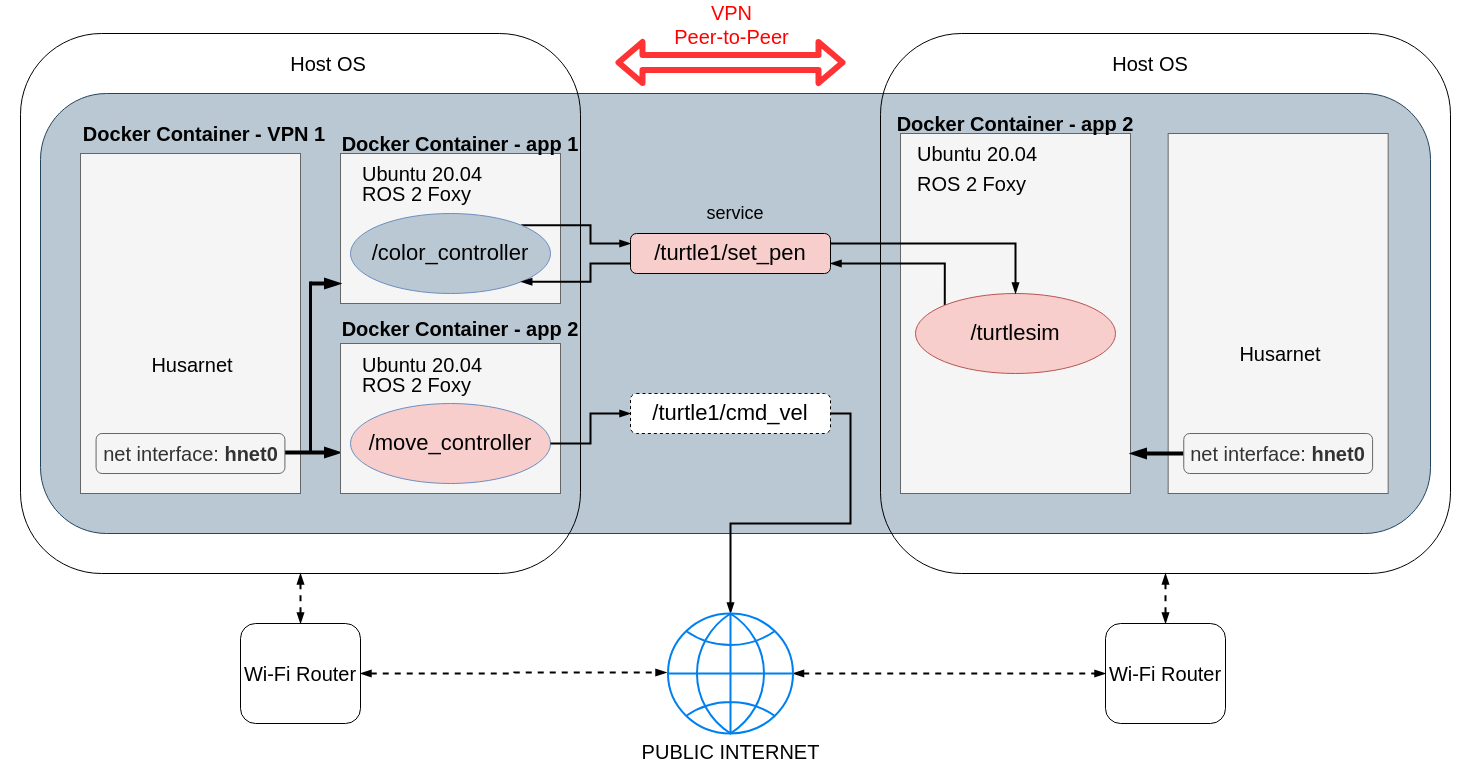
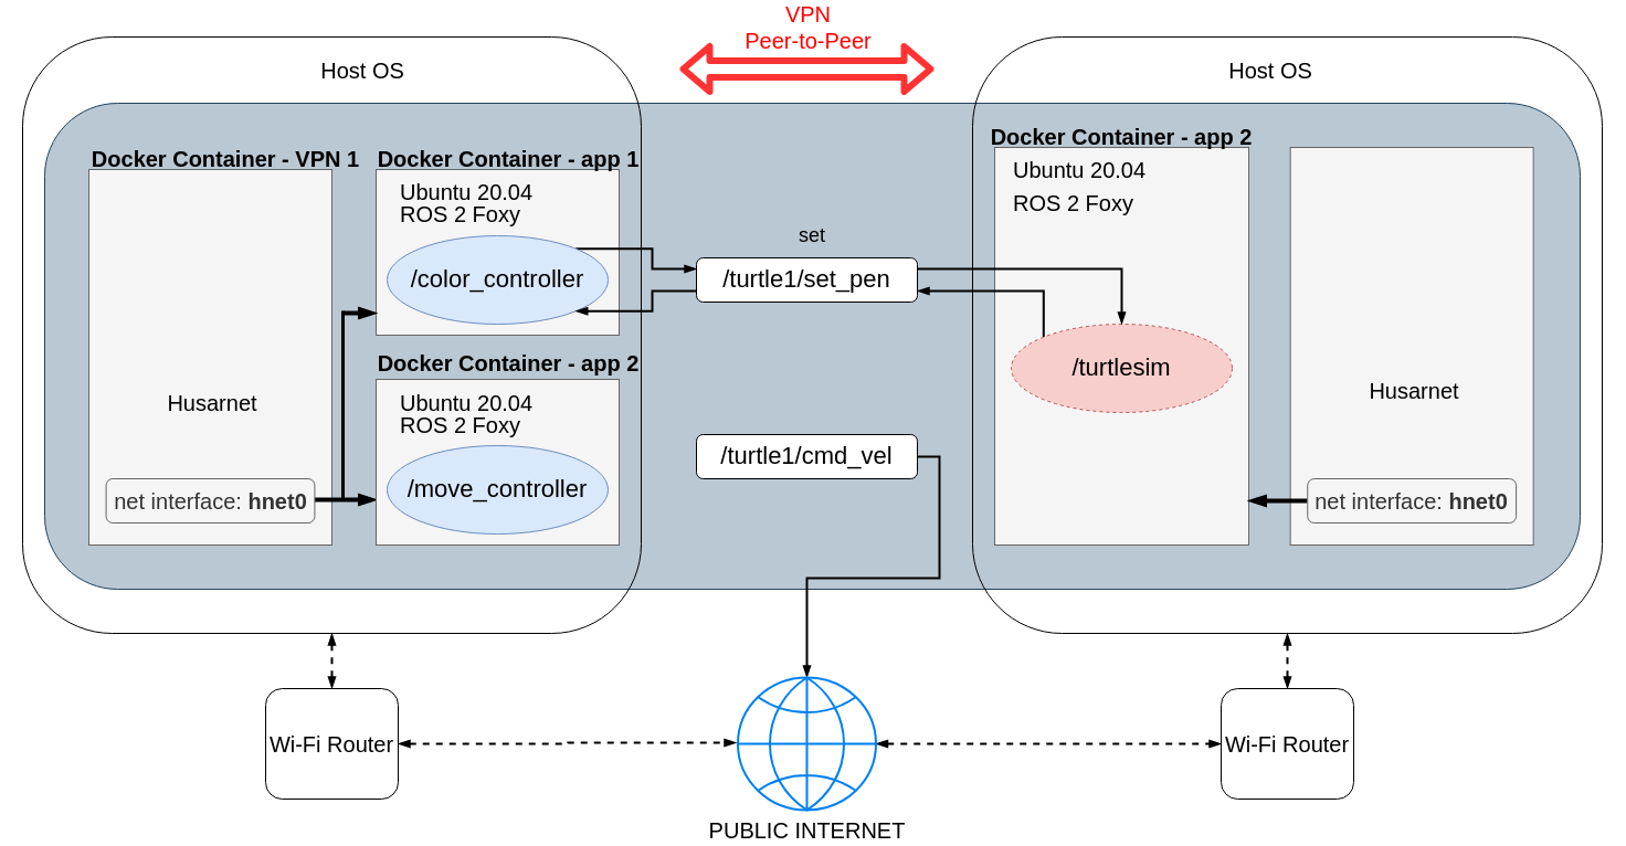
- <mxCell id="33" value="Docker Container - VPN 1" style="text;html=1;strokeColor=none;fillColor=none;align=center;verticalAlign=middle;whiteSpace=wrap;rounded=0;fontSize=20;fontStyle=1" parent="1" vertex="1"><mxGeometry x="80" y="110" width="247.66" height="20" as="geometry" /></mxCell>
+ <mxCell id="33" value="Docker Container - VPN 1" style="text;html=1;strokeColor=none;fillColor=none;align=center;verticalAlign=middle;whiteSpace=wrap;rounded=0;fontSize=20;fontStyle=1" parent="1" vertex="1"><mxGeometry x="80" y="120" width="247.66" height="20" as="geometry" /></mxCell>
- <mxCell id="15" value="&lt;font style=&quot;font-size: 18px&quot;&gt;service&lt;/font&gt;" style="text;html=1;strokeColor=none;fillColor=none;align=center;verticalAlign=middle;whiteSpace=wrap;rounded=0;" parent="1" vertex="1"><mxGeometry x="665" y="190" width="140" height="20" as="geometry" /></mxCell>
+ <mxCell id="15" value="&lt;font style=&quot;font-size: 18px&quot;&gt;set&lt;/font&gt;" style="text;html=1;strokeColor=none;fillColor=none;align=center;verticalAlign=middle;whiteSpace=wrap;rounded=0;" parent="1" vertex="1"><mxGeometry x="665" y="190" width="140" height="20" as="geometry" /></mxCell>
- <mxCell id="7" value="&lt;font style=&quot;font-size: 22px&quot;&gt;/color_controller&lt;/font&gt;" style="ellipse;whiteSpace=wrap;html=1;fillColor=#bac8d3;strokeColor=#6c8ebf;" parent="1" vertex="1"><mxGeometry x="350" y="200" width="200" height="80" as="geometry" /></mxCell>
+ <mxCell id="7" value="&lt;font style=&quot;font-size: 22px&quot;&gt;/color_controller&lt;/font&gt;" style="ellipse;whiteSpace=wrap;html=1;fillColor=#dae8fc;strokeColor=#6c8ebf;" parent="1" vertex="1"><mxGeometry x="350" y="200" width="200" height="80" as="geometry" /></mxCell>
- <mxCell id="14" value="&lt;font style=&quot;font-size: 22px&quot;&gt;/turtle1/set_pen&lt;/font&gt;" style="rounded=1;whiteSpace=wrap;html=1;fillColor=#f8cecc;" parent="1" vertex="1"><mxGeometry x="630" y="220" width="200" height="40" as="geometry" /></mxCell>
+ <mxCell id="14" value="&lt;font style=&quot;font-size: 22px&quot;&gt;/turtle1/set_pen&lt;/font&gt;" style="rounded=1;whiteSpace=wrap;html=1;" parent="1" vertex="1"><mxGeometry x="630" y="220" width="200" height="40" as="geometry" /></mxCell>
- <mxCell id="9" value="&lt;font style=&quot;font-size: 22px&quot;&gt;/turtlesim&lt;/font&gt;" style="ellipse;whiteSpace=wrap;html=1;fillColor=#f8cecc;strokeColor=#b85450;" parent="1" vertex="1"><mxGeometry x="915" y="280" width="200" height="80" as="geometry" /></mxCell>
+ <mxCell id="9" value="&lt;font style=&quot;font-size: 22px&quot;&gt;/turtlesim&lt;/font&gt;" style="ellipse;whiteSpace=wrap;html=1;fillColor=#f8cecc;strokeColor=#b85450;dashed=1;" parent="1" vertex="1"><mxGeometry x="915" y="280" width="200" height="80" as="geometry" /></mxCell>
- <mxCell id="11" value="&lt;font style=&quot;font-size: 22px&quot;&gt;/turtle1/cmd_vel&lt;/font&gt;" style="rounded=1;whiteSpace=wrap;html=1;dashed=1;" parent="1" vertex="1"><mxGeometry x="630" y="380" width="200" height="40" as="geometry" /></mxCell>
+ <mxCell id="11" value="&lt;font style=&quot;font-size: 22px&quot;&gt;/turtle1/cmd_vel&lt;/font&gt;" style="rounded=1;whiteSpace=wrap;html=1;" parent="1" vertex="1"><mxGeometry x="630" y="380" width="200" height="40" as="geometry" /></mxCell>
- <mxCell id="47" style="edgeStyle=orthogonalEdgeStyle;rounded=0;orthogonalLoop=1;jettySize=auto;html=1;exitX=1;exitY=0.5;exitDx=0;exitDy=0;entryX=0;entryY=0.5;entryDx=0;entryDy=0;strokeWidth=2;endArrow=blockThin;endFill=1;" parent="1" source="46" target="11" edge="1"><mxGeometry relative="1" as="geometry" /></mxCell>
- <mxCell id="46" value="&lt;font style=&quot;font-size: 22px&quot;&gt;/move_controller&lt;/font&gt;" style="ellipse;whiteSpace=wrap;html=1;fillColor=#f8cecc;strokeColor=#6c8ebf;" parent="1" vertex="1"><mxGeometry x="350" y="390" width="200" height="80" as="geometry" /></mxCell>
+ <mxCell id="46" value="&lt;font style=&quot;font-size: 22px&quot;&gt;/move_controller&lt;/font&gt;" style="ellipse;whiteSpace=wrap;html=1;fillColor=#dae8fc;strokeColor=#6c8ebf;" parent="1" vertex="1"><mxGeometry x="350" y="390" width="200" height="80" as="geometry" /></mxCell>
